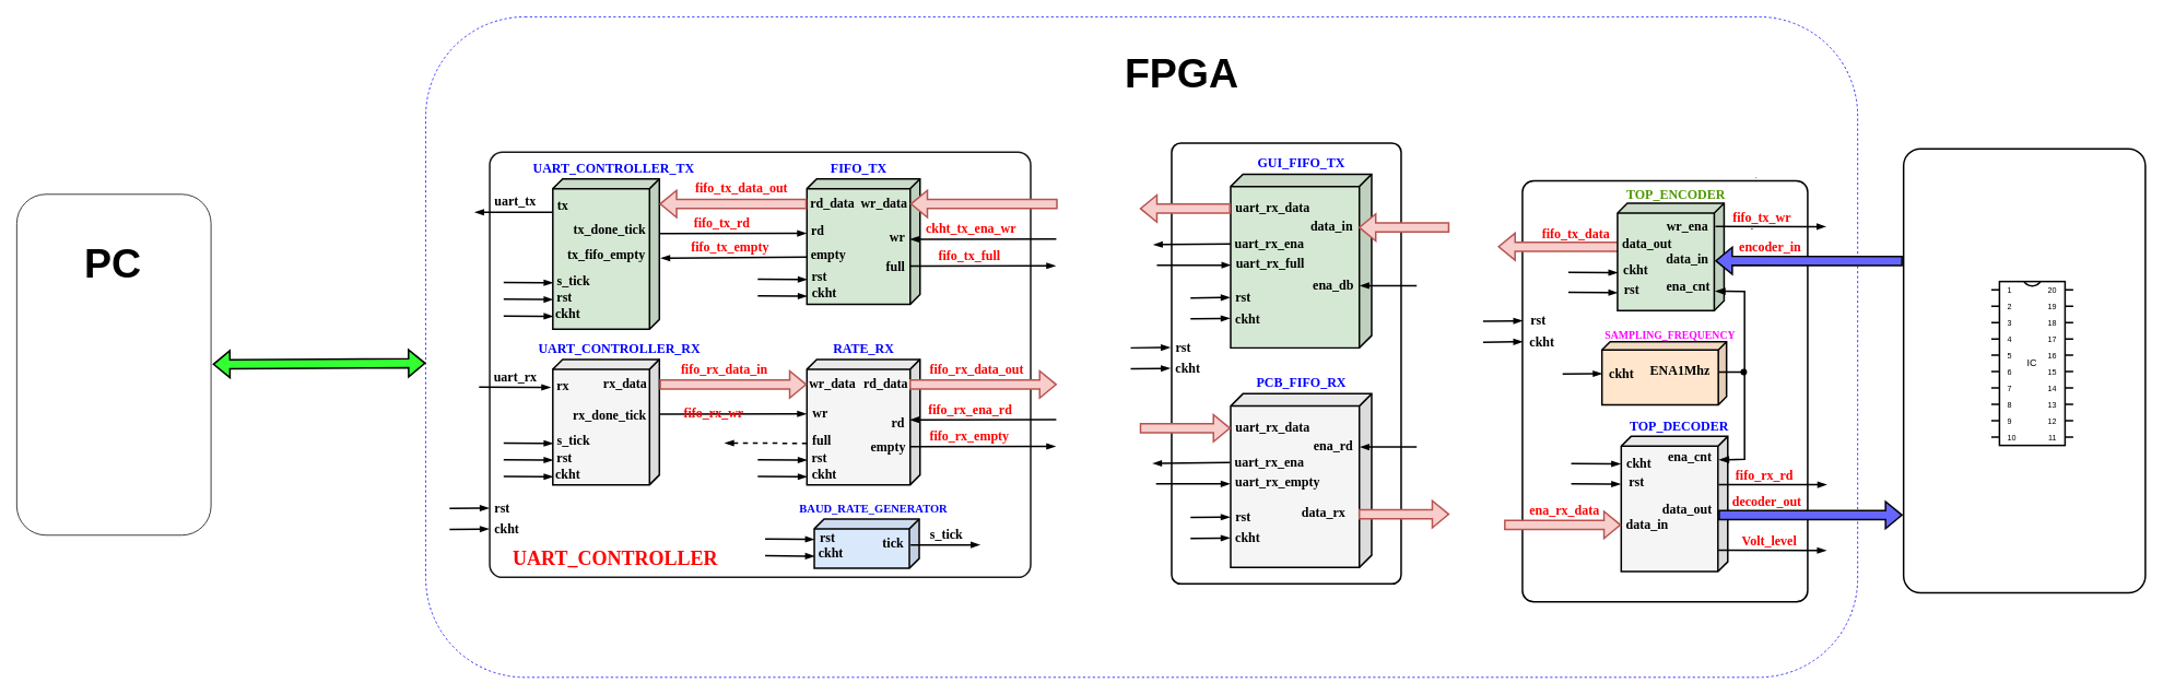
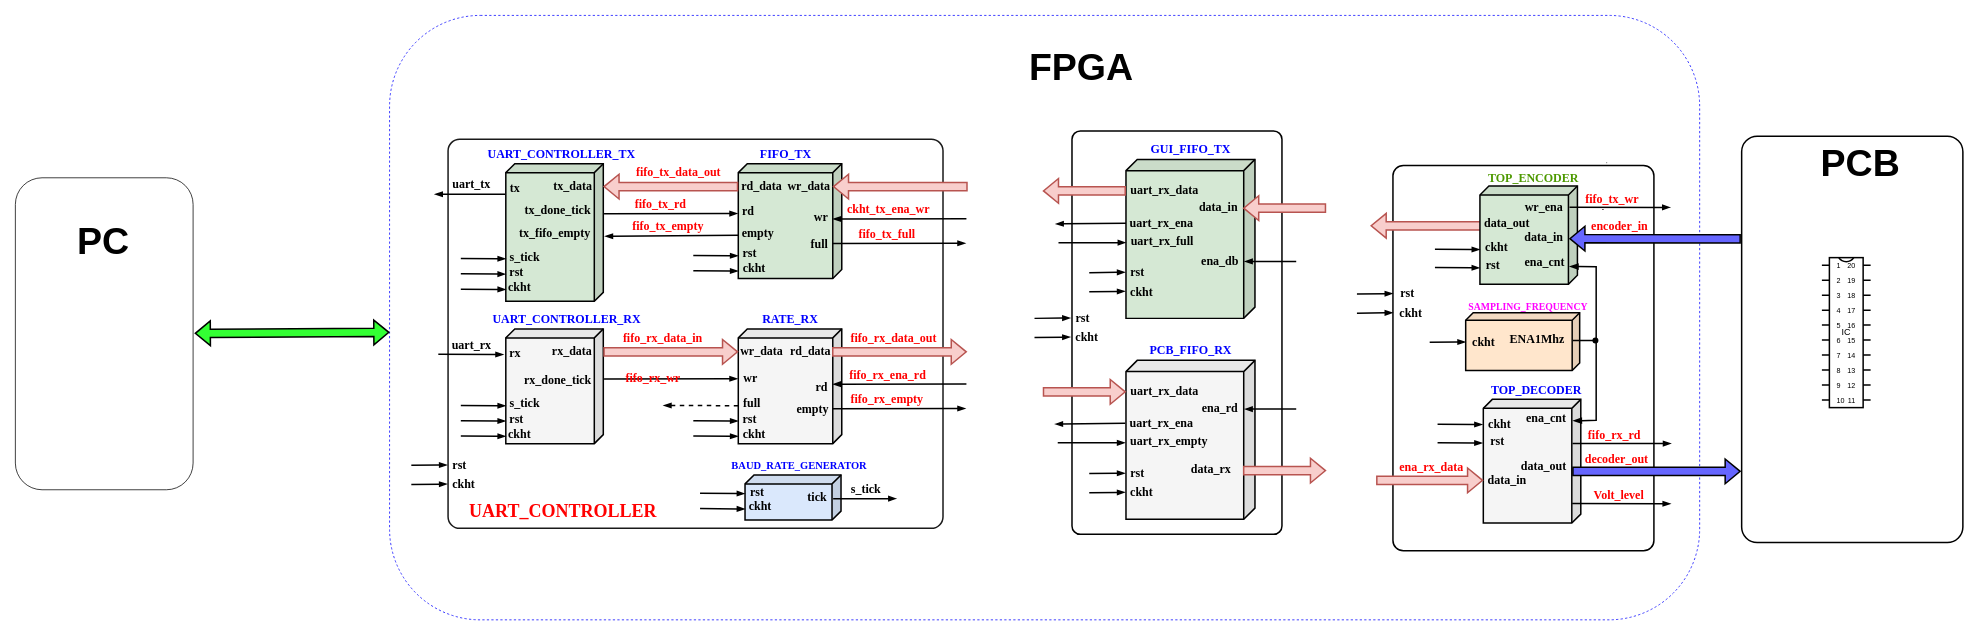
+ <mxCell id="182" value="&lt;span style=&quot;font-size: 50px;&quot;&gt;PCB&lt;/span&gt;" style="text;html=1;align=center;verticalAlign=middle;resizable=0;points=[];autosize=1;strokeColor=none;fillColor=none;fontSize=50;fontStyle=1" vertex="1" parent="1"><mxGeometry x="2418" y="180.06" width="124" height="72" as="geometry" /></mxCell>
+ <mxCell id="61" value="&lt;font style=&quot;font-size: 16px;&quot;&gt;tx_data&lt;/font&gt;" style="text;html=1;align=center;verticalAlign=middle;resizable=1;points=[];autosize=1;strokeColor=none;fillColor=none;fontSize=16;fontFamily=Times New Roman;fontStyle=1;movable=1;rotatable=1;deletable=1;editable=1;connectable=1;locked=0;container=0;" vertex="1" parent="3"><mxGeometry x="179.5" y="45.904" width="70" height="31.622" as="geometry" /></mxCell>
- <mxCell id="167" value="&lt;font style=&quot;font-size: 16px;&quot;&gt;fifo_tx_data&lt;/font&gt;" style="text;html=1;align=center;verticalAlign=middle;resizable=1;points=[];autosize=1;strokeColor=none;fillColor=none;fontSize=16;fontFamily=Times New Roman;fontStyle=1;fontColor=#FF0000;movable=1;rotatable=1;deletable=1;editable=1;connectable=1;locked=0;container=0;" vertex="1" parent="131"><mxGeometry x="62.5" y="52" width="101" height="31" as="geometry" /></mxCell>
- <mxCell id="180" value="IC" style="shadow=0;dashed=0;align=center;html=1;strokeWidth=2;shape=mxgraph.electrical.logic_gates.dual_inline_ic;labelNames=a,b,c,d,e,f,g,h,i,j,k,l,m,n,o,p,q,r,s,t;whiteSpace=wrap;" vertex="1" parent="1"><mxGeometry x="2429" y="343" width="100" height="200" as="geometry" /></mxCell>
+ <mxCell id="180" value="IC" style="shadow=0;dashed=0;align=center;html=1;strokeWidth=2;shape=mxgraph.electrical.logic_gates.dual_inline_ic;labelNames=a,b,c,d,e,f,g,h,i,j,k,l,m,n,o,p,q,r,s,t;whiteSpace=wrap;" vertex="1" parent="1"><mxGeometry x="2429" y="343" width="65" height="200" as="geometry" /></mxCell>
